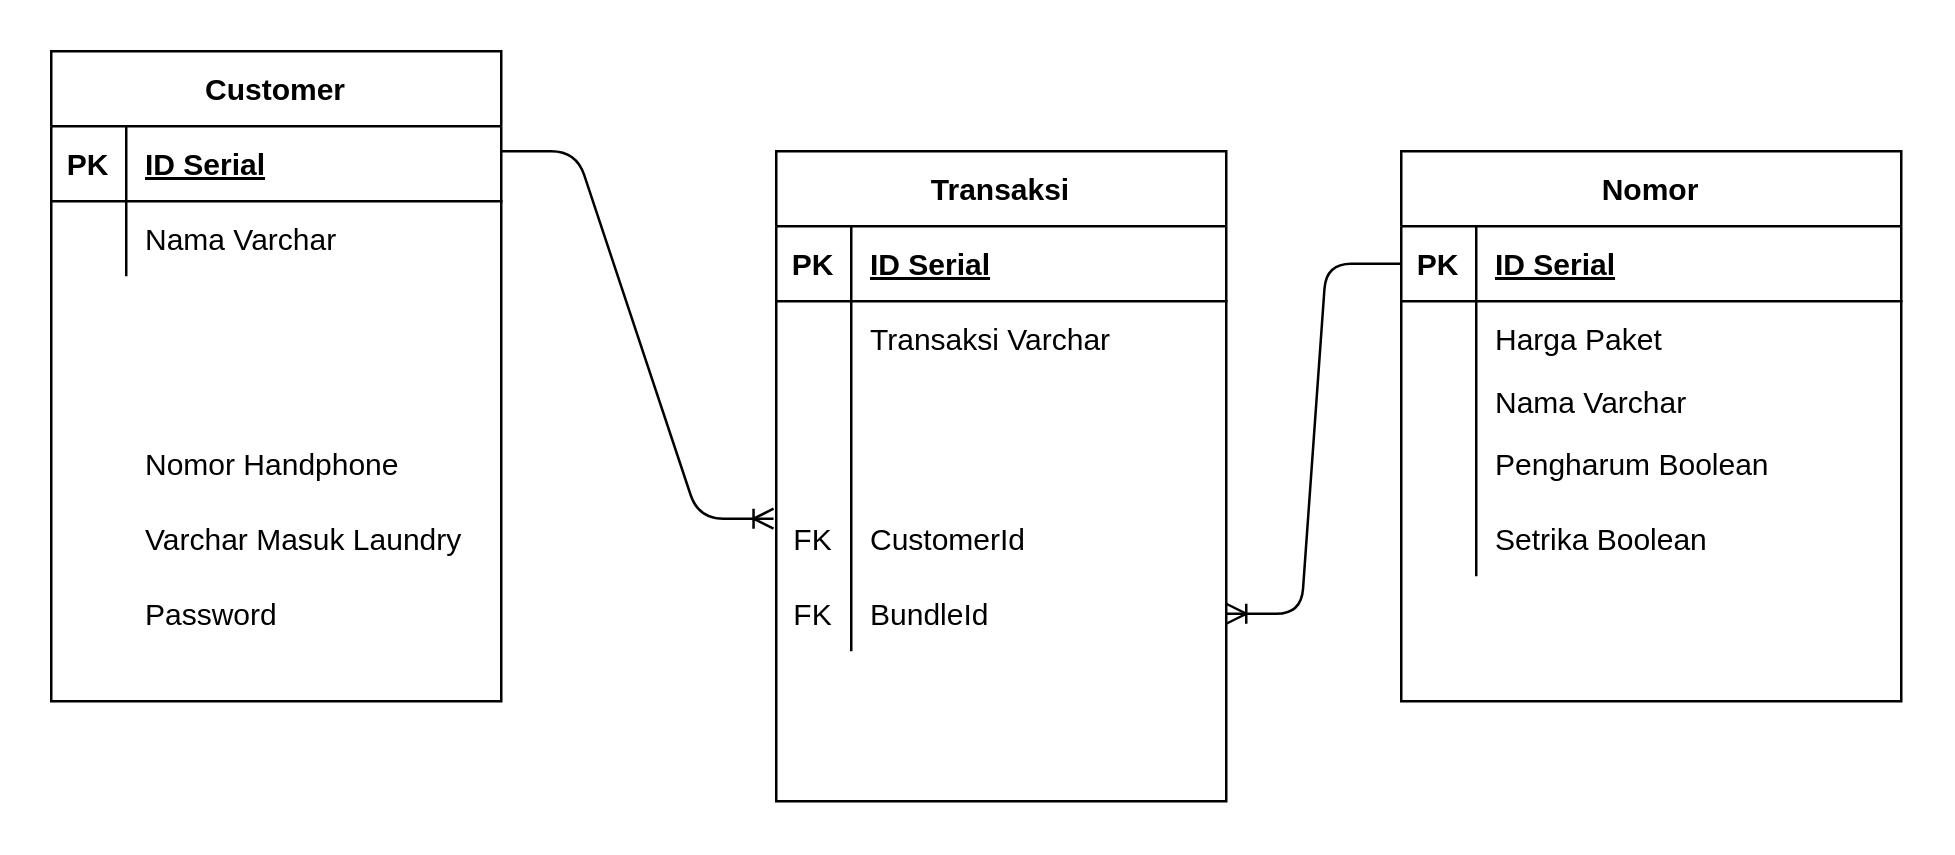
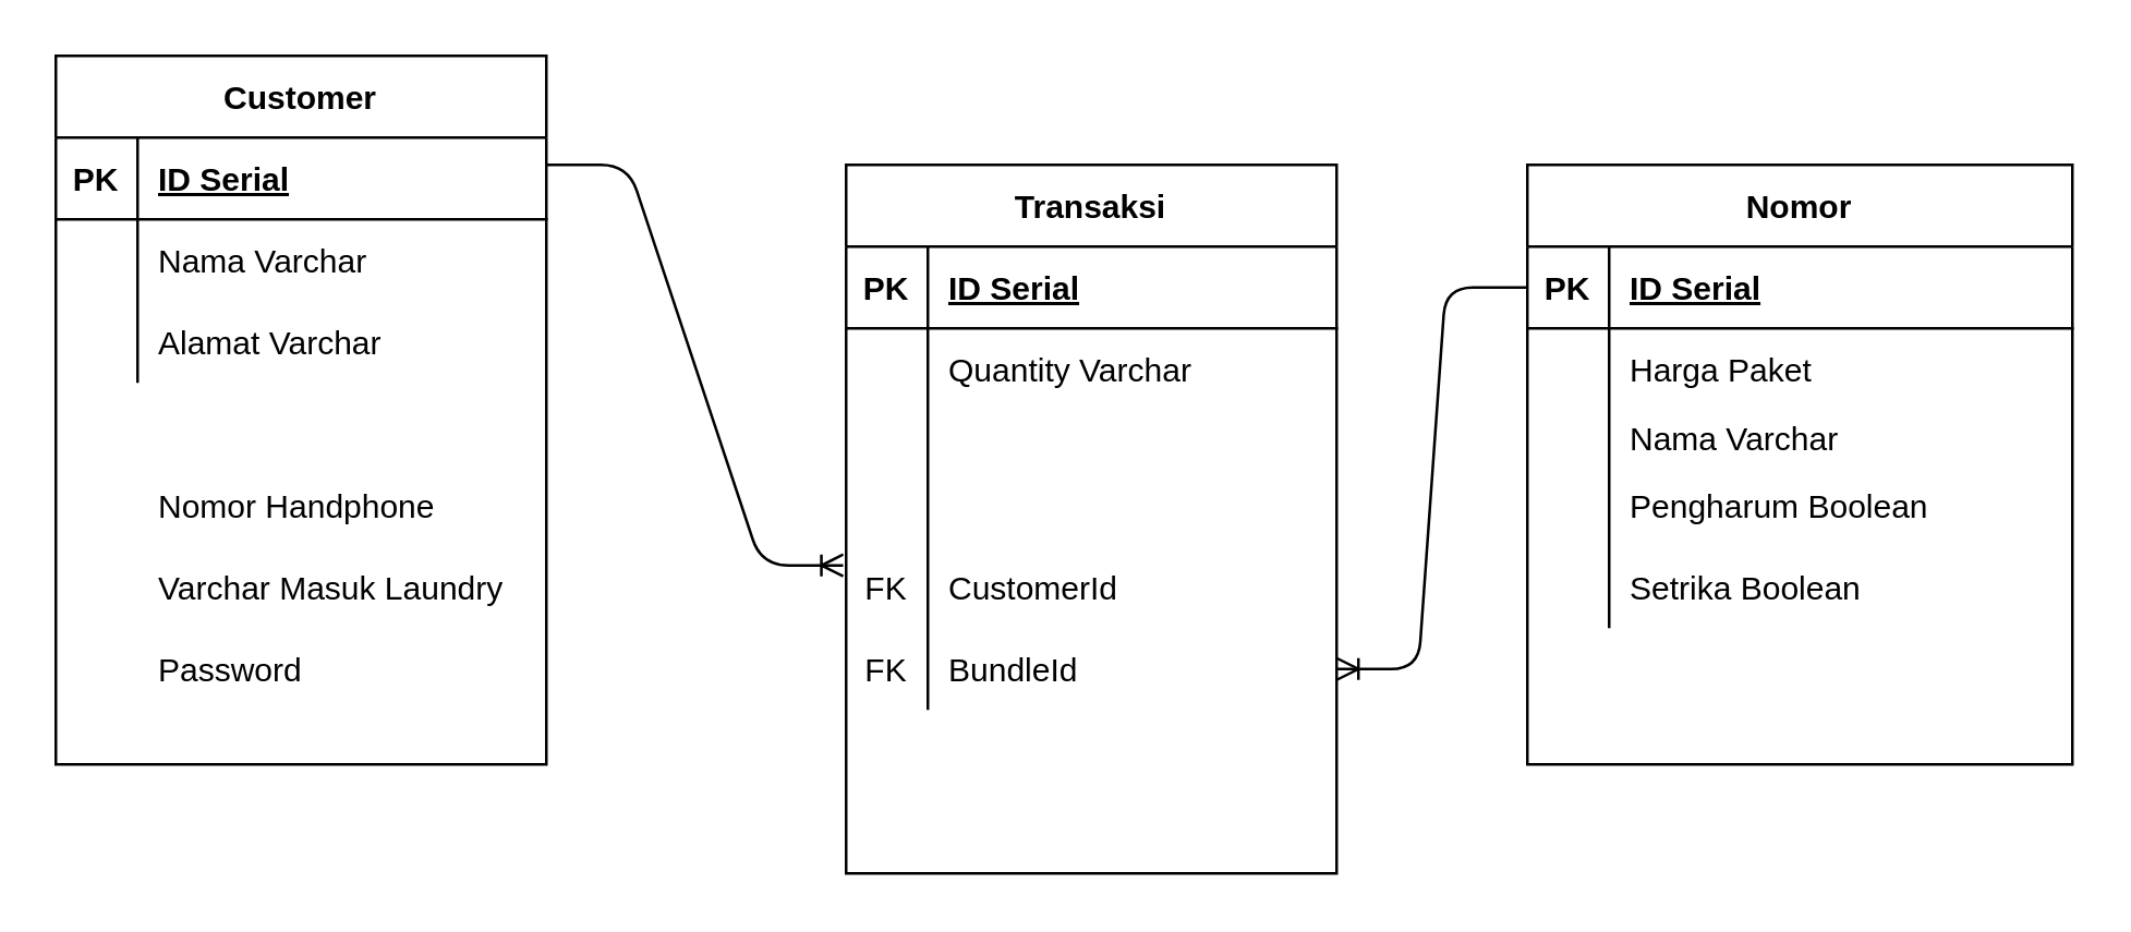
+ <mxCell id="11" value="Alamat Varchar" style="shape=partialRectangle;connectable=0;fillColor=none;top=0;left=0;bottom=0;right=0;align=left;spacingLeft=6;overflow=hidden;" parent="9" vertex="1"><mxGeometry x="30" width="150" height="30" as="geometry" /></mxCell>
- <mxCell id="54" value="Transaksi Varchar" style="shape=partialRectangle;connectable=0;fillColor=none;top=0;left=0;bottom=0;right=0;align=left;spacingLeft=6;overflow=hidden;" parent="1" vertex="1"><mxGeometry x="340" y="120" width="170" height="30" as="geometry" /></mxCell>
+ <mxCell id="54" value="Quantity Varchar" style="shape=partialRectangle;connectable=0;fillColor=none;top=0;left=0;bottom=0;right=0;align=left;spacingLeft=6;overflow=hidden;" parent="1" vertex="1"><mxGeometry x="340" y="120" width="170" height="30" as="geometry" /></mxCell>
